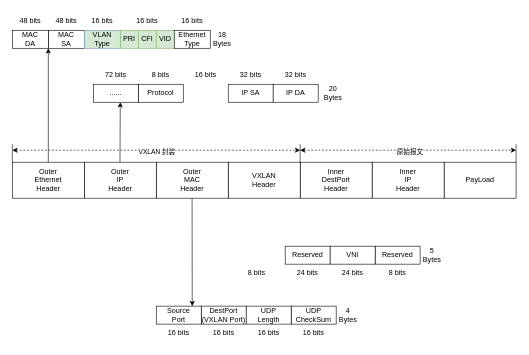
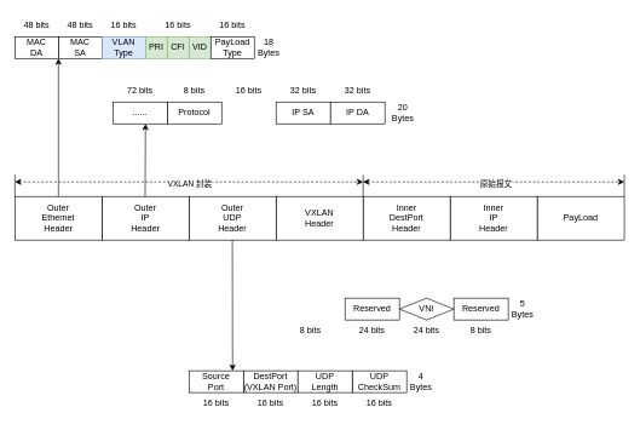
- <mxCell id="18" value="VLAN&lt;br&gt;Type" style="whiteSpace=wrap;html=1;fillColor=#d5e8d4;strokeColor=#6c8ebf;" parent="1" vertex="1"><mxGeometry x="140" y="50" width="60" height="30" as="geometry" /></mxCell>
+ <mxCell id="18" value="VLAN&lt;br&gt;Type" style="whiteSpace=wrap;html=1;fillColor=#dae8fc;strokeColor=#6c8ebf;" parent="1" vertex="1"><mxGeometry x="140" y="50" width="60" height="30" as="geometry" /></mxCell>
- <mxCell id="22" value="Ethernet&lt;br&gt;Type" style="whiteSpace=wrap;html=1;" parent="1" vertex="1"><mxGeometry x="290" y="50" width="60" height="30" as="geometry" /></mxCell>
+ <mxCell id="22" value="PayLoad&lt;br&gt;Type" style="whiteSpace=wrap;html=1;" parent="1" vertex="1"><mxGeometry x="290" y="50" width="60" height="30" as="geometry" /></mxCell>
- <mxCell id="6" value="Outer&lt;br&gt;MAC&lt;br&gt;Header" style="whiteSpace=wrap;html=1;" parent="1" vertex="1"><mxGeometry x="260" y="270" width="120" height="60" as="geometry" /></mxCell>
+ <mxCell id="6" value="Outer&lt;br&gt;UDP&lt;br&gt;Header" style="whiteSpace=wrap;html=1;" parent="1" vertex="1"><mxGeometry x="260" y="270" width="120" height="60" as="geometry" /></mxCell>
- <mxCell id="56" value="VNI" style="whiteSpace=wrap;html=1;" parent="1" vertex="1"><mxGeometry x="550" y="410" width="75" height="30" as="geometry" /></mxCell>
+ <mxCell id="56" value="VNI" style="rhombus;whiteSpace=wrap;html=1;" parent="1" vertex="1"><mxGeometry x="550" y="410" width="75" height="30" as="geometry" /></mxCell>
